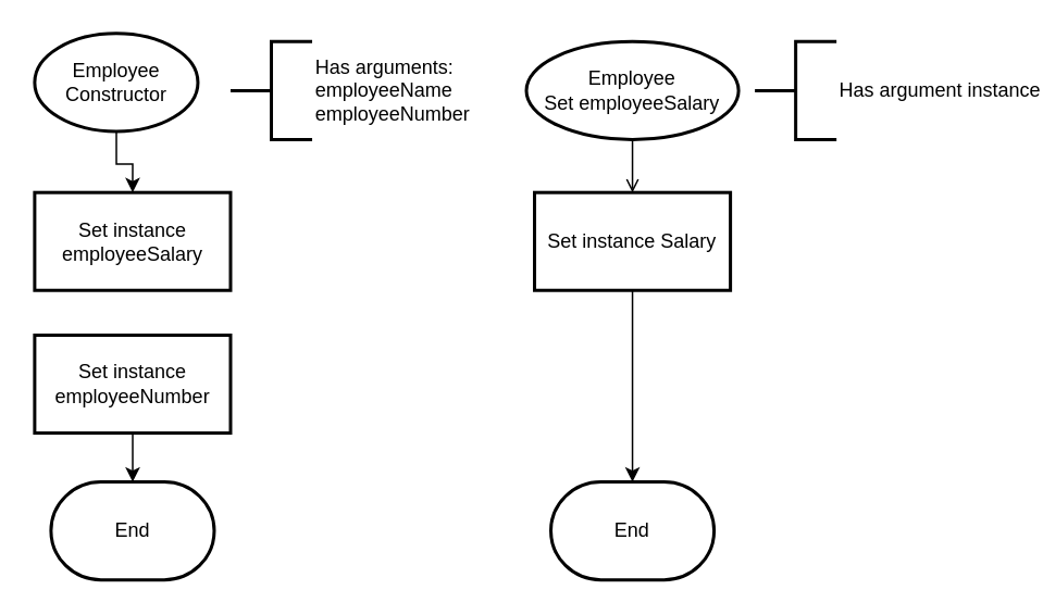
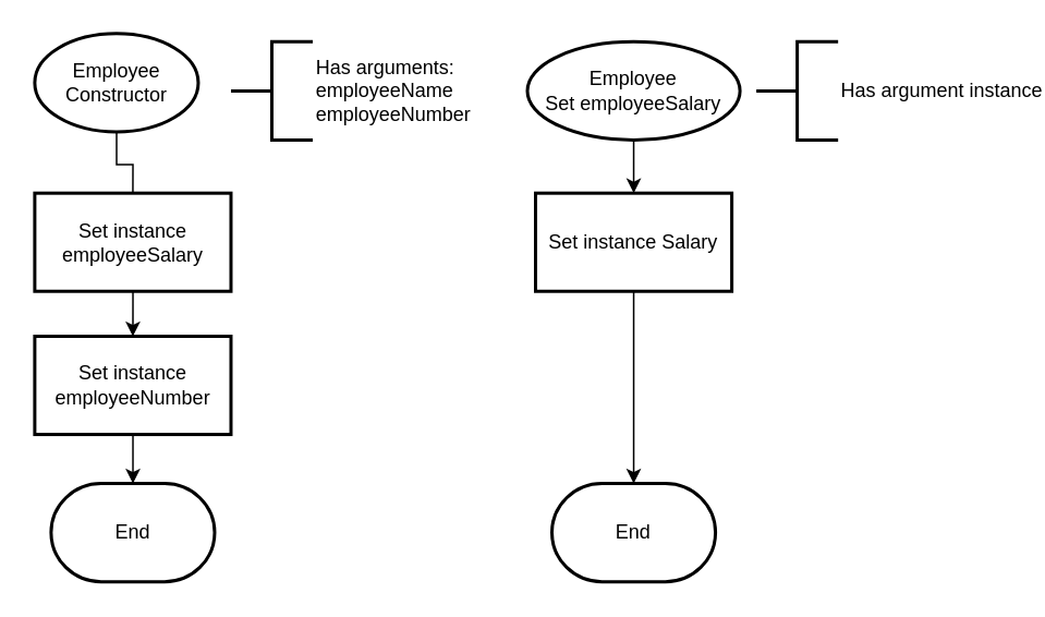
- <mxCell id="2" value="" style="edgeStyle=orthogonalEdgeStyle;rounded=0;orthogonalLoop=1;jettySize=auto;html=1;entryX=0.5;entryY=0;entryDx=0;entryDy=0;" parent="1" source="3" target="5" edge="1"><mxGeometry relative="1" as="geometry"><mxPoint x="80.75" y="125" as="targetPoint" /></mxGeometry></mxCell>
+ <mxCell id="2" value="" style="edgeStyle=orthogonalEdgeStyle;rounded=0;orthogonalLoop=1;jettySize=auto;html=1;entryX=0.5;entryY=0;entryDx=0;entryDy=0;endArrow=none;" parent="1" source="3" target="5" edge="1"><mxGeometry relative="1" as="geometry"><mxPoint x="80.75" y="125" as="targetPoint" /></mxGeometry></mxCell>
- <mxCell id="9" value="" style="edgeStyle=orthogonalEdgeStyle;rounded=0;orthogonalLoop=1;jettySize=auto;html=1;endArrow=open;" parent="1" source="10" target="12" edge="1"><mxGeometry relative="1" as="geometry" /></mxCell>
+ <mxCell id="9" value="" style="edgeStyle=orthogonalEdgeStyle;rounded=0;orthogonalLoop=1;jettySize=auto;html=1;" parent="1" source="10" target="12" edge="1"><mxGeometry relative="1" as="geometry" /></mxCell>
+ <mxCell id="4" value="" style="edgeStyle=orthogonalEdgeStyle;rounded=0;orthogonalLoop=1;jettySize=auto;html=1;entryX=0.5;entryY=0;entryDx=0;entryDy=0;" parent="1" source="5" target="7" edge="1"><mxGeometry relative="1" as="geometry"><mxPoint x="80.688" y="215" as="targetPoint" /></mxGeometry></mxCell>
